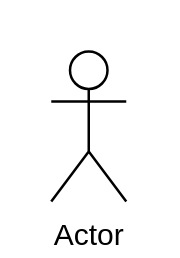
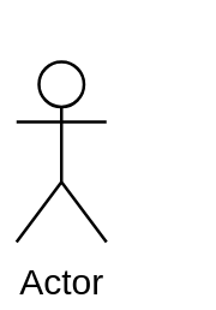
- <mxCell id="2" value="Actor" style="shape=umlActor;verticalLabelPosition=bottom;verticalAlign=top;html=1;outlineConnect=0;" vertex="1" parent="1"><mxGeometry x="20" y="20" width="30" height="60" as="geometry" /></mxCell>
+ <mxCell id="2" value="Actor" style="shape=umlActor;verticalLabelPosition=bottom;verticalAlign=top;html=1;outlineConnect=0;" vertex="1" parent="1"><mxGeometry x="5" y="20" width="30" height="60" as="geometry" /></mxCell>
